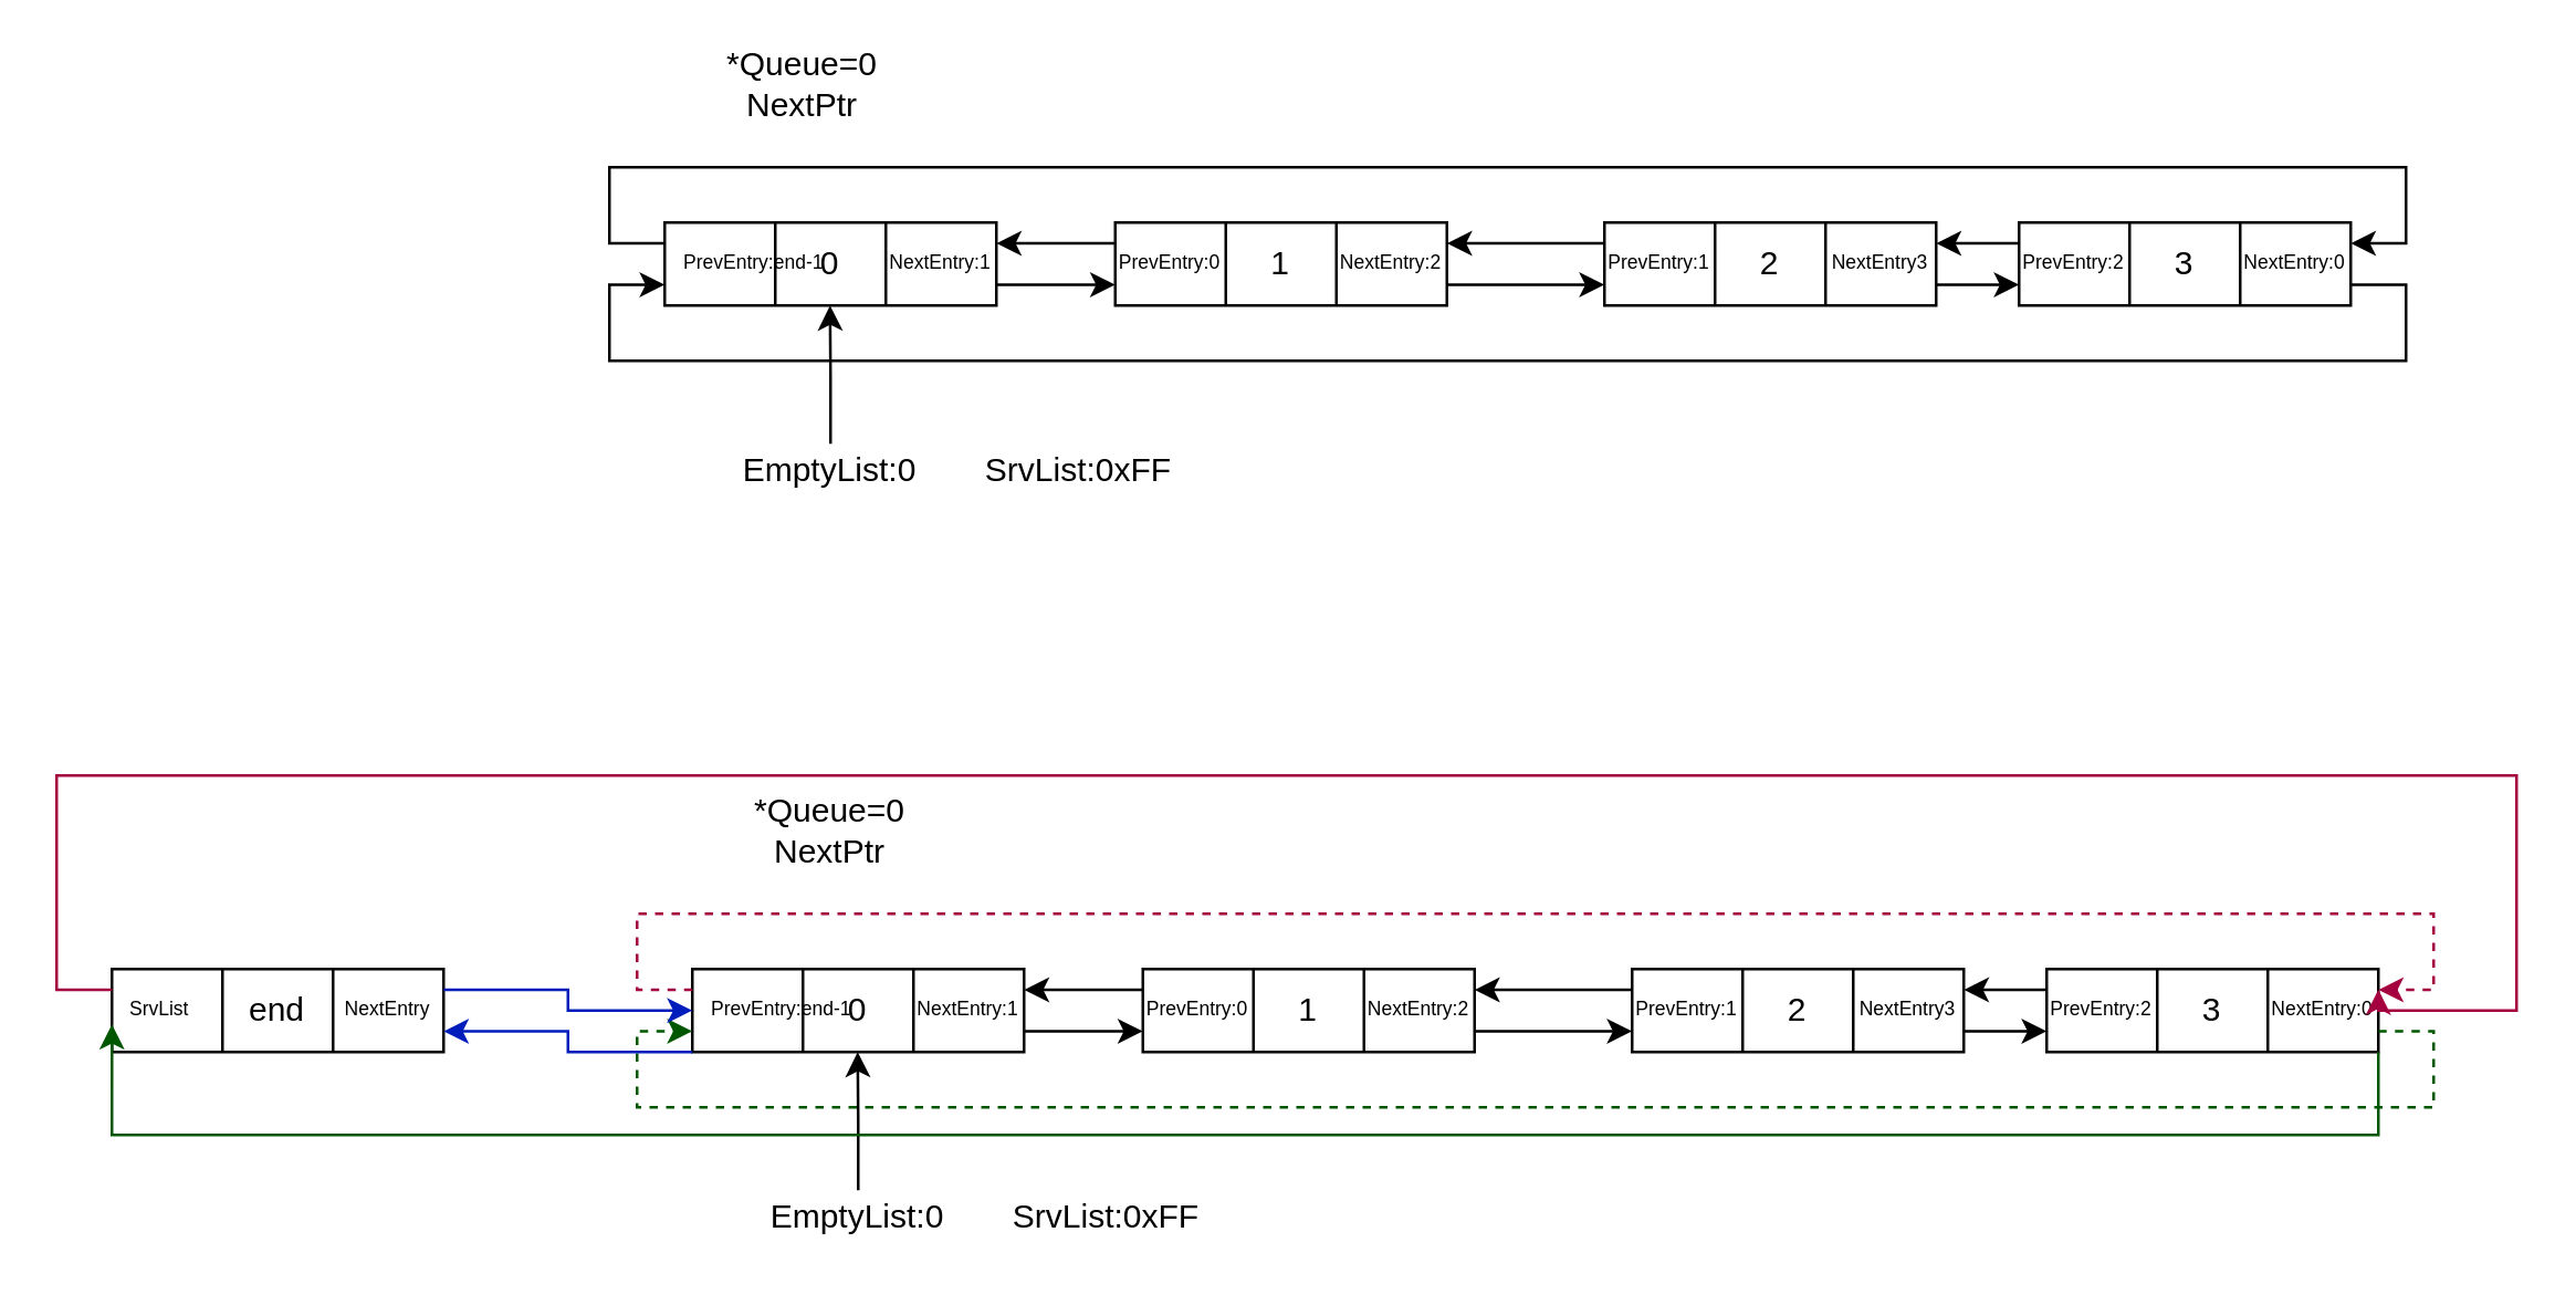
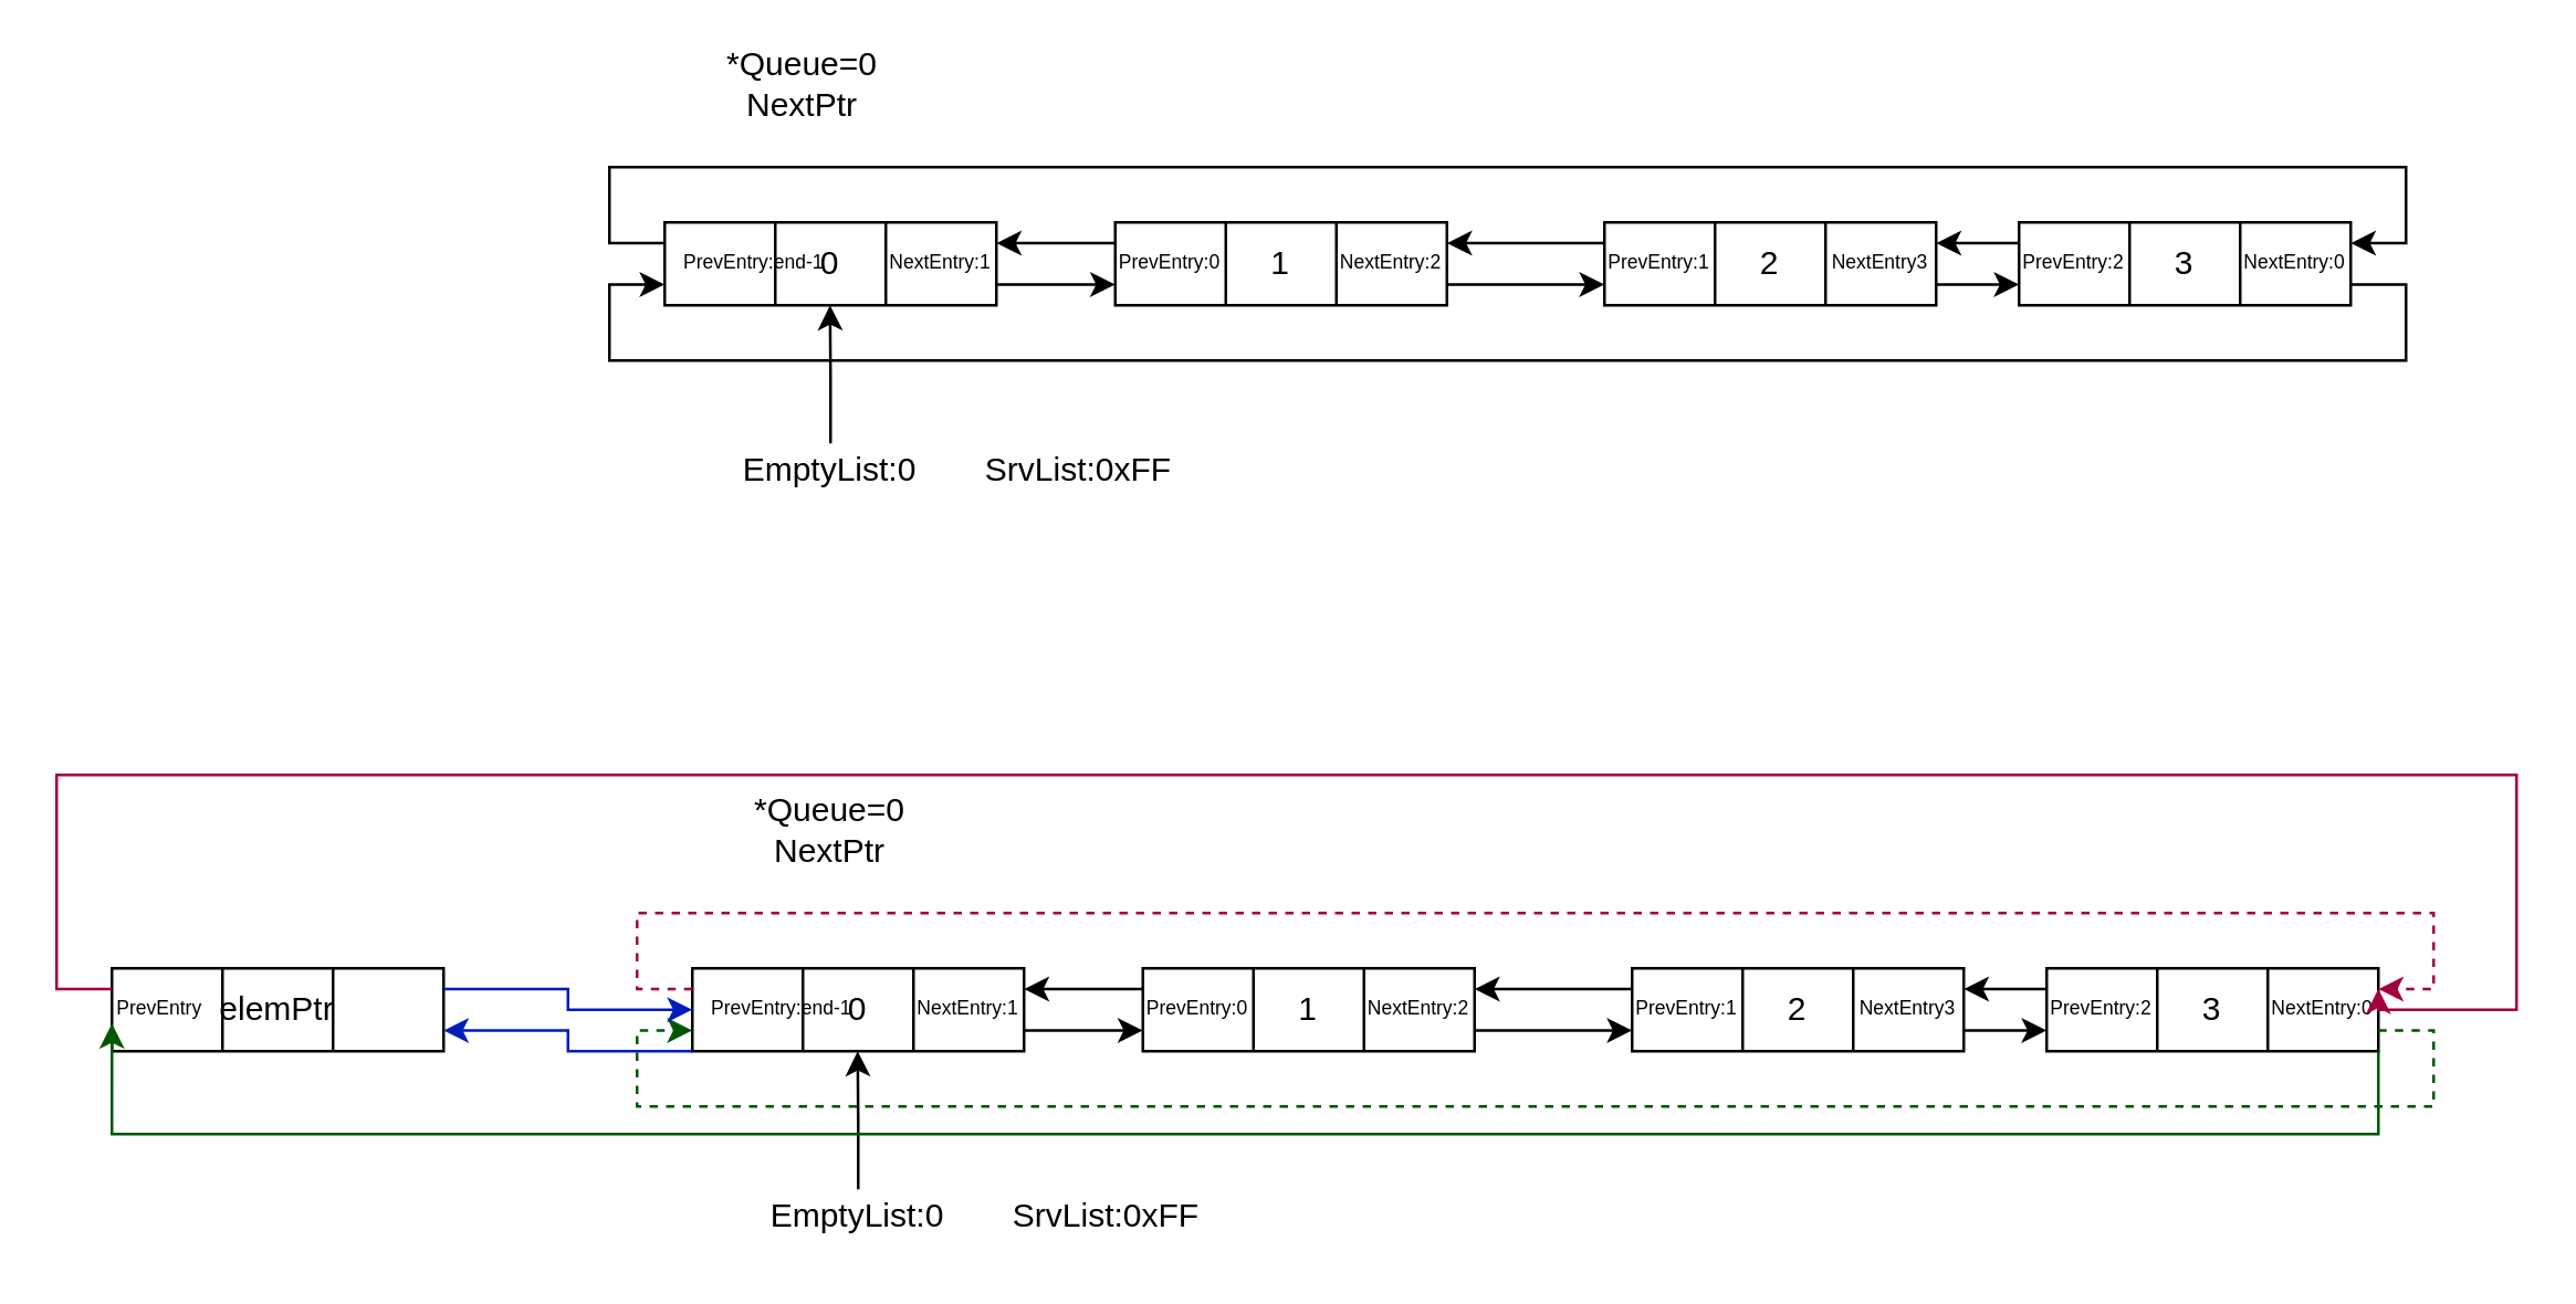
- <mxCell id="31" value="&lt;font style=&quot;font-size: 7px&quot;&gt;SrvList&lt;/font&gt;" style="text;html=1;strokeColor=none;fillColor=none;align=center;verticalAlign=middle;whiteSpace=wrap;rounded=0;" vertex="1" parent="29"><mxGeometry x="-10" y="3" width="55" height="20" as="geometry" /></mxCell>
+ <mxCell id="31" value="&lt;font style=&quot;font-size: 7px&quot;&gt;PrevEntry&lt;/font&gt;" style="text;html=1;strokeColor=none;fillColor=none;align=center;verticalAlign=middle;whiteSpace=wrap;rounded=0;" vertex="1" parent="29"><mxGeometry x="-10" y="3" width="55" height="20" as="geometry" /></mxCell>
- <mxCell id="32" value="&lt;font style=&quot;font-size: 7px&quot;&gt;NextEntry&lt;/font&gt;" style="text;html=1;strokeColor=none;fillColor=none;align=center;verticalAlign=middle;whiteSpace=wrap;rounded=0;" vertex="1" parent="29"><mxGeometry x="85" y="3" width="30" height="20" as="geometry" /></mxCell>
- <mxCell id="30" value="end" style="shape=process;whiteSpace=wrap;html=1;backgroundOutline=1;size=0.333;" vertex="1" parent="29"><mxGeometry width="120" height="30" as="geometry" /></mxCell>
+ <mxCell id="30" value="elemPtr" style="shape=process;whiteSpace=wrap;html=1;backgroundOutline=1;size=0.333;" vertex="1" parent="29"><mxGeometry width="120" height="30" as="geometry" /></mxCell>
